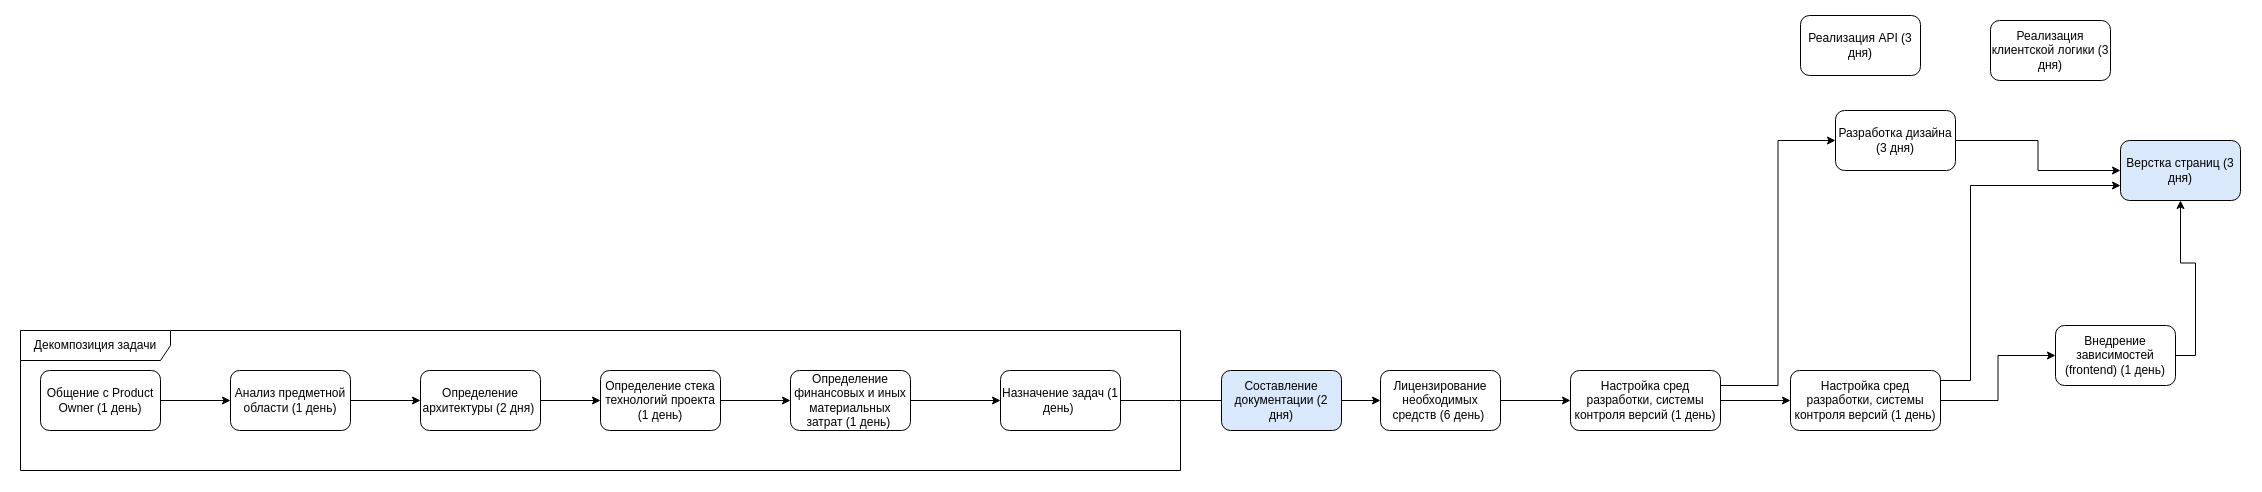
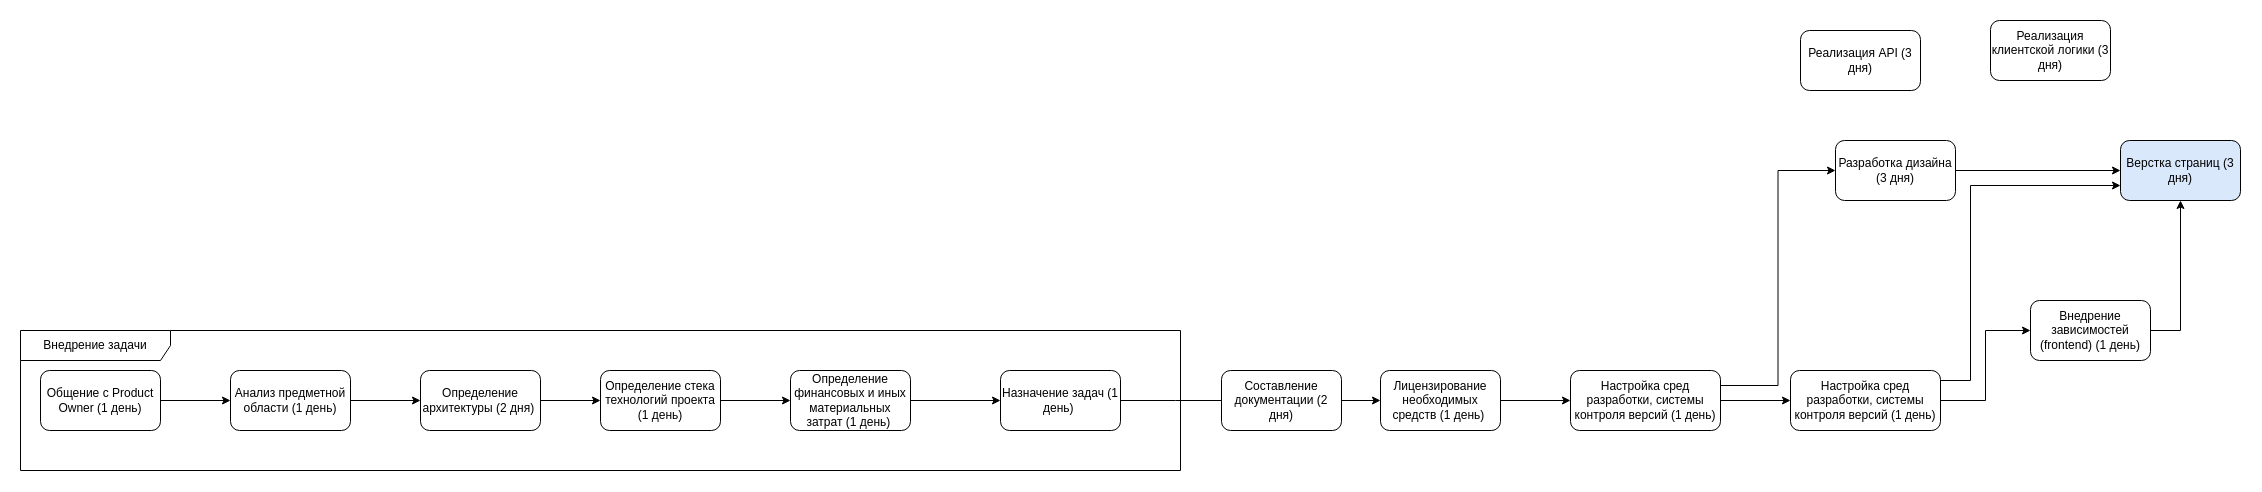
- <mxCell id="28" value="Реализация API (3 дня)" style="rounded=1;whiteSpace=wrap;html=1;" vertex="1" parent="1"><mxGeometry x="1800" y="15" width="120" height="60" as="geometry" /></mxCell>
+ <mxCell id="28" value="Реализация API (3 дня)" style="rounded=1;whiteSpace=wrap;html=1;" vertex="1" parent="1"><mxGeometry x="1800" y="30" width="120" height="60" as="geometry" /></mxCell>
- <mxCell id="21" value="Разработка дизайна (3 дня)" style="rounded=1;whiteSpace=wrap;html=1;" vertex="1" parent="1"><mxGeometry x="1835" y="110" width="120" height="60" as="geometry" /></mxCell>
+ <mxCell id="21" value="Разработка дизайна (3 дня)" style="rounded=1;whiteSpace=wrap;html=1;" vertex="1" parent="1"><mxGeometry x="1835" y="140" width="120" height="60" as="geometry" /></mxCell>
- <mxCell id="14" value="Декомпозиция задачи" style="shape=umlFrame;whiteSpace=wrap;html=1;width=150;height=30;" vertex="1" parent="1"><mxGeometry x="20" y="330" width="1160" height="140" as="geometry" /></mxCell>
+ <mxCell id="14" value="Внедрение задачи" style="shape=umlFrame;whiteSpace=wrap;html=1;width=150;height=30;" vertex="1" parent="1"><mxGeometry x="20" y="330" width="1160" height="140" as="geometry" /></mxCell>
- <mxCell id="27" value="Внедрение зависимостей (frontend) (1 день)" style="rounded=1;whiteSpace=wrap;html=1;" vertex="1" parent="1"><mxGeometry x="2055" y="325" width="120" height="60" as="geometry" /></mxCell>
+ <mxCell id="27" value="Внедрение зависимостей (frontend) (1 день)" style="rounded=1;whiteSpace=wrap;html=1;" vertex="1" parent="1"><mxGeometry x="2030" y="300" width="120" height="60" as="geometry" /></mxCell>
- <mxCell id="31" value="Составление документации (2 дня)" style="rounded=1;whiteSpace=wrap;html=1;fillColor=#dae8fc;" vertex="1" parent="1"><mxGeometry x="1221" y="370" width="120" height="60" as="geometry" /></mxCell>
+ <mxCell id="31" value="Составление документации (2 дня)" style="rounded=1;whiteSpace=wrap;html=1;" vertex="1" parent="1"><mxGeometry x="1221" y="370" width="120" height="60" as="geometry" /></mxCell>
- <mxCell id="16" value="Лицензирование необходимых средств (6 день)&amp;nbsp;" style="rounded=1;whiteSpace=wrap;html=1;" vertex="1" parent="1"><mxGeometry x="1380" y="370" width="120" height="60" as="geometry" /></mxCell>
+ <mxCell id="16" value="Лицензирование необходимых средств (1 день)&amp;nbsp;" style="rounded=1;whiteSpace=wrap;html=1;" vertex="1" parent="1"><mxGeometry x="1380" y="370" width="120" height="60" as="geometry" /></mxCell>
